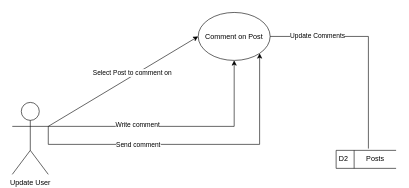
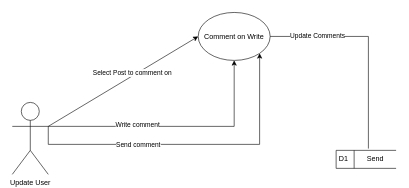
- <mxCell id="9" value="Comment on Post" style="ellipse;whiteSpace=wrap;html=1;" vertex="1" parent="1"><mxGeometry x="330" y="20" width="120" height="80" as="geometry" /></mxCell>
+ <mxCell id="9" value="Comment on Write" style="ellipse;whiteSpace=wrap;html=1;" vertex="1" parent="1"><mxGeometry x="330" y="20" width="120" height="80" as="geometry" /></mxCell>
- <mxCell id="10" value="D2" style="html=1;dashed=0;whiteSpace=wrap;shape=mxgraph.dfd.dataStoreID;align=left;spacingLeft=3;points=[[0,0],[0.5,0],[1,0],[0,0.5],[1,0.5],[0,1],[0.5,1],[1,1]];" vertex="1" parent="1"><mxGeometry x="560" y="250" width="100" height="30" as="geometry" /></mxCell>
+ <mxCell id="10" value="D1" style="html=1;dashed=0;whiteSpace=wrap;shape=mxgraph.dfd.dataStoreID;align=left;spacingLeft=3;points=[[0,0],[0.5,0],[1,0],[0,0.5],[1,0.5],[0,1],[0.5,1],[1,1]];" vertex="1" parent="1"><mxGeometry x="560" y="250" width="100" height="30" as="geometry" /></mxCell>
- <mxCell id="11" value="Posts" style="text;html=1;align=center;verticalAlign=middle;resizable=0;points=[];autosize=1;strokeColor=none;fillColor=none;" vertex="1" parent="1"><mxGeometry x="600" y="250" width="50" height="30" as="geometry" /></mxCell>
+ <mxCell id="11" value="Send" style="text;html=1;align=center;verticalAlign=middle;resizable=0;points=[];autosize=1;strokeColor=none;fillColor=none;" vertex="1" parent="1"><mxGeometry x="600" y="250" width="50" height="30" as="geometry" /></mxCell>
